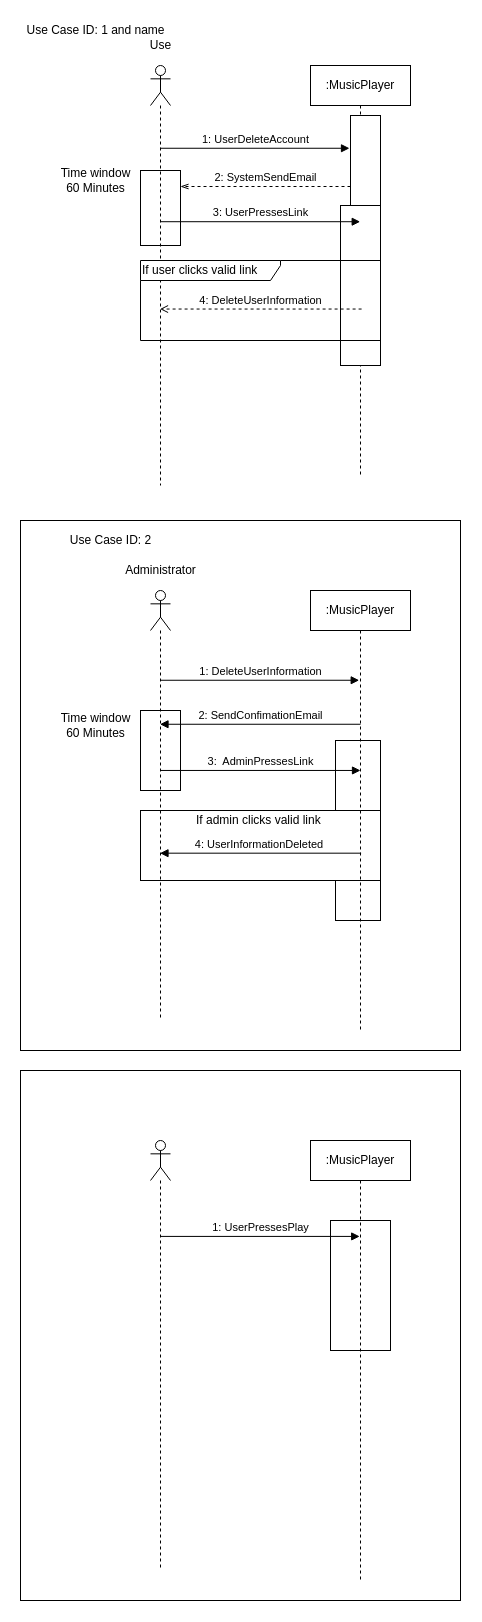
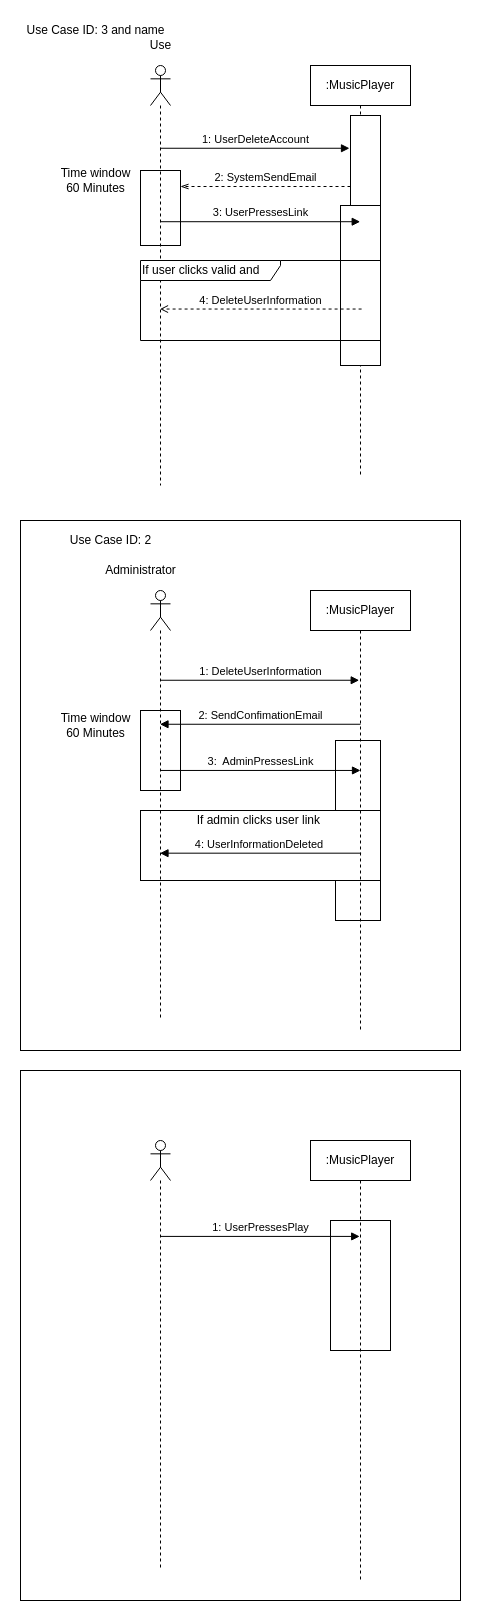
- <mxCell id="19" value="Use Case ID: 1 and name" style="text;html=1;align=center;verticalAlign=middle;resizable=0;points=[];autosize=1;" vertex="1" parent="1"><mxGeometry x="20" y="20" width="150" height="20" as="geometry" /></mxCell>
+ <mxCell id="19" value="Use Case ID: 3 and name" style="text;html=1;align=center;verticalAlign=middle;resizable=0;points=[];autosize=1;" vertex="1" parent="1"><mxGeometry x="20" y="20" width="150" height="20" as="geometry" /></mxCell>
- <mxCell id="32" value="If user clicks valid link" style="shape=umlFrame;whiteSpace=wrap;html=1;align=left;width=140;height=20;" vertex="1" parent="1"><mxGeometry x="140" y="260" width="240" height="80" as="geometry" /></mxCell>
+ <mxCell id="32" value="If user clicks valid and" style="shape=umlFrame;whiteSpace=wrap;html=1;align=left;width=140;height=20;" vertex="1" parent="1"><mxGeometry x="140" y="260" width="240" height="80" as="geometry" /></mxCell>
- <mxCell id="23" value="Administrator" style="text;html=1;align=center;verticalAlign=middle;resizable=0;points=[];autosize=1;" vertex="1" parent="1"><mxGeometry x="115" y="560" width="90" height="20" as="geometry" /></mxCell>
+ <mxCell id="23" value="Administrator" style="text;html=1;align=center;verticalAlign=middle;resizable=0;points=[];autosize=1;" vertex="1" parent="1"><mxGeometry x="95" y="560" width="90" height="20" as="geometry" /></mxCell>
- <mxCell id="8" value="If admin clicks valid link&amp;nbsp;" style="text;html=1;strokeColor=none;fillColor=none;align=center;verticalAlign=middle;whiteSpace=wrap;rounded=0;" vertex="1" parent="1"><mxGeometry x="185" y="810" width="150" height="20" as="geometry" /></mxCell>
+ <mxCell id="8" value="If admin clicks user link&amp;nbsp;" style="text;html=1;strokeColor=none;fillColor=none;align=center;verticalAlign=middle;whiteSpace=wrap;rounded=0;" vertex="1" parent="1"><mxGeometry x="185" y="810" width="150" height="20" as="geometry" /></mxCell>
